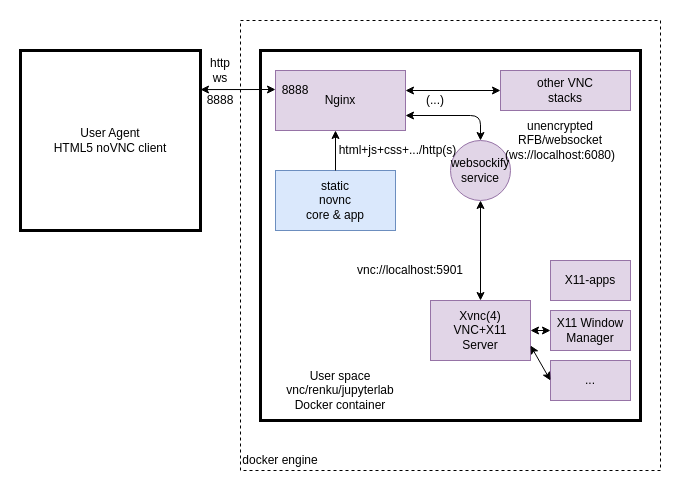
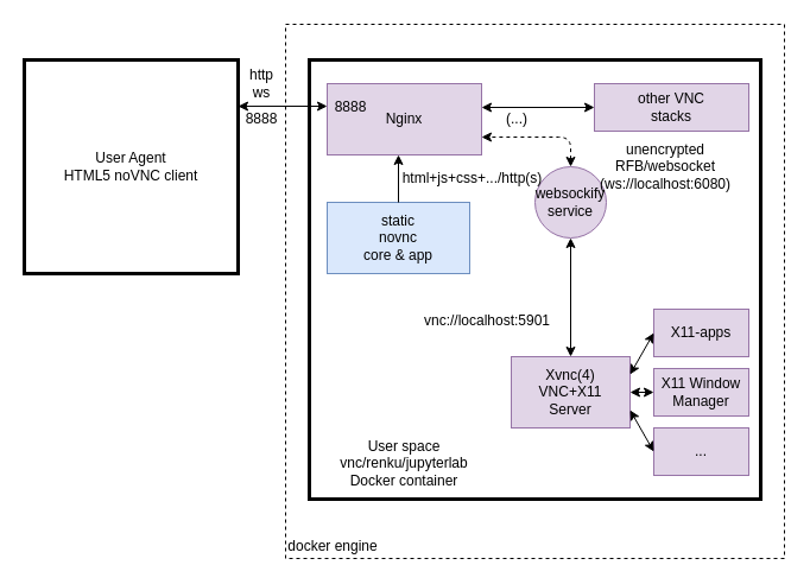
- <mxCell id="12" value="" style="endArrow=classic;startArrow=classic;html=1;exitX=0.5;exitY=0;exitDx=0;exitDy=0;entryX=1;entryY=0.75;entryDx=0;entryDy=0;" edge="1" parent="1" source="13" target="10"><mxGeometry width="50" height="50" relative="1" as="geometry"><mxPoint x="220" y="370" as="sourcePoint" /><mxPoint x="405" y="90" as="targetPoint" /><Array as="points"><mxPoint x="480" y="115" /></Array></mxGeometry></mxCell>
+ <mxCell id="12" value="" style="endArrow=classic;startArrow=classic;html=1;exitX=0.5;exitY=0;exitDx=0;exitDy=0;entryX=1;entryY=0.75;entryDx=0;entryDy=0;dashed=1;" edge="1" parent="1" source="13" target="10"><mxGeometry width="50" height="50" relative="1" as="geometry"><mxPoint x="220" y="370" as="sourcePoint" /><mxPoint x="405" y="90" as="targetPoint" /><Array as="points"><mxPoint x="480" y="115" /></Array></mxGeometry></mxCell>
+ <mxCell id="7" value="" style="endArrow=classic;startArrow=classic;html=1;entryX=0;entryY=0.5;entryDx=0;entryDy=0;exitX=1;exitY=0.25;exitDx=0;exitDy=0;" edge="1" parent="1" source="4" target="5"><mxGeometry width="50" height="50" relative="1" as="geometry"><mxPoint x="190" y="460" as="sourcePoint" /><mxPoint x="240" y="410" as="targetPoint" /></mxGeometry></mxCell>
